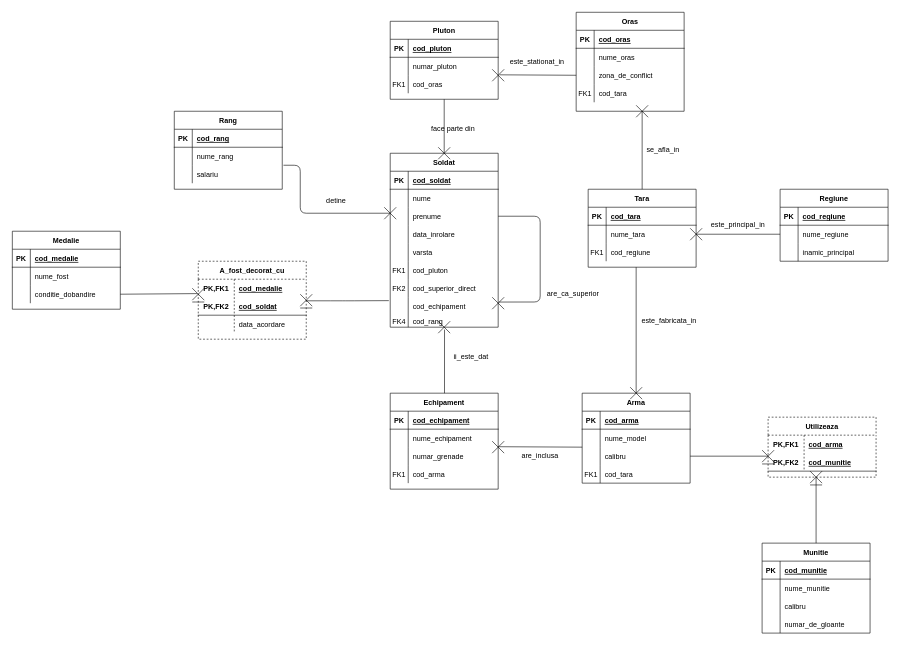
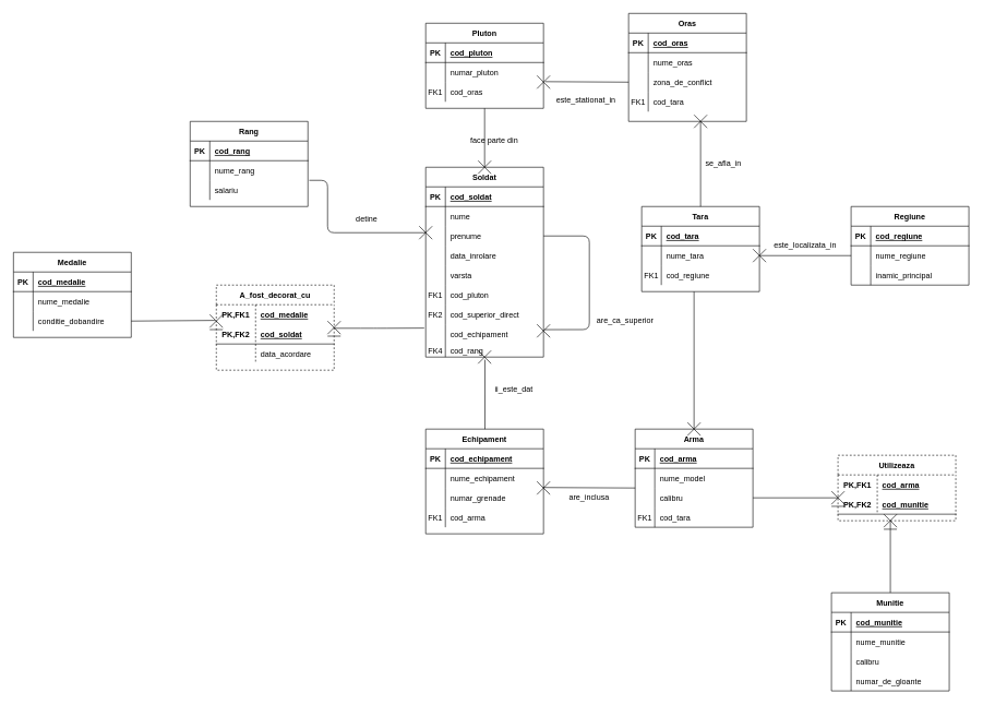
- <mxCell id="135" value="este_stationat_in" style="text;html=1;strokeColor=none;fillColor=none;align=center;verticalAlign=middle;whiteSpace=wrap;rounded=0;" parent="1" vertex="1"><mxGeometry x="840" y="92.5" width="110" height="20" as="geometry" /></mxCell>
+ <mxCell id="135" value="este_stationat_in" style="text;html=1;strokeColor=none;fillColor=none;align=center;verticalAlign=middle;whiteSpace=wrap;rounded=0;" parent="1" vertex="1"><mxGeometry x="840" y="142.5" width="110" height="20" as="geometry" /></mxCell>
- <mxCell id="134" value="este_principal_in" style="text;html=1;strokeColor=none;fillColor=none;align=center;verticalAlign=middle;whiteSpace=wrap;rounded=0;" parent="1" vertex="1"><mxGeometry x="1180" y="365" width="100" height="20" as="geometry" /></mxCell>
+ <mxCell id="134" value="este_localizata_in" style="text;html=1;strokeColor=none;fillColor=none;align=center;verticalAlign=middle;whiteSpace=wrap;rounded=0;" parent="1" vertex="1"><mxGeometry x="1180" y="365" width="100" height="20" as="geometry" /></mxCell>
- <mxCell id="128" value="nume_fost" style="shape=partialRectangle;connectable=0;fillColor=none;top=0;left=0;bottom=0;right=0;align=left;spacingLeft=6;overflow=hidden;" parent="126" vertex="1"><mxGeometry x="30" width="150" height="30" as="geometry" /></mxCell>
+ <mxCell id="128" value="nume_medalie" style="shape=partialRectangle;connectable=0;fillColor=none;top=0;left=0;bottom=0;right=0;align=left;spacingLeft=6;overflow=hidden;" parent="126" vertex="1"><mxGeometry x="30" width="150" height="30" as="geometry" /></mxCell>
- <mxCell id="138" value="este_fabricata_in" style="text;html=1;strokeColor=none;fillColor=none;align=center;verticalAlign=middle;whiteSpace=wrap;rounded=0;" parent="1" vertex="1"><mxGeometry x="1070" y="525" width="90" height="20" as="geometry" /></mxCell>
